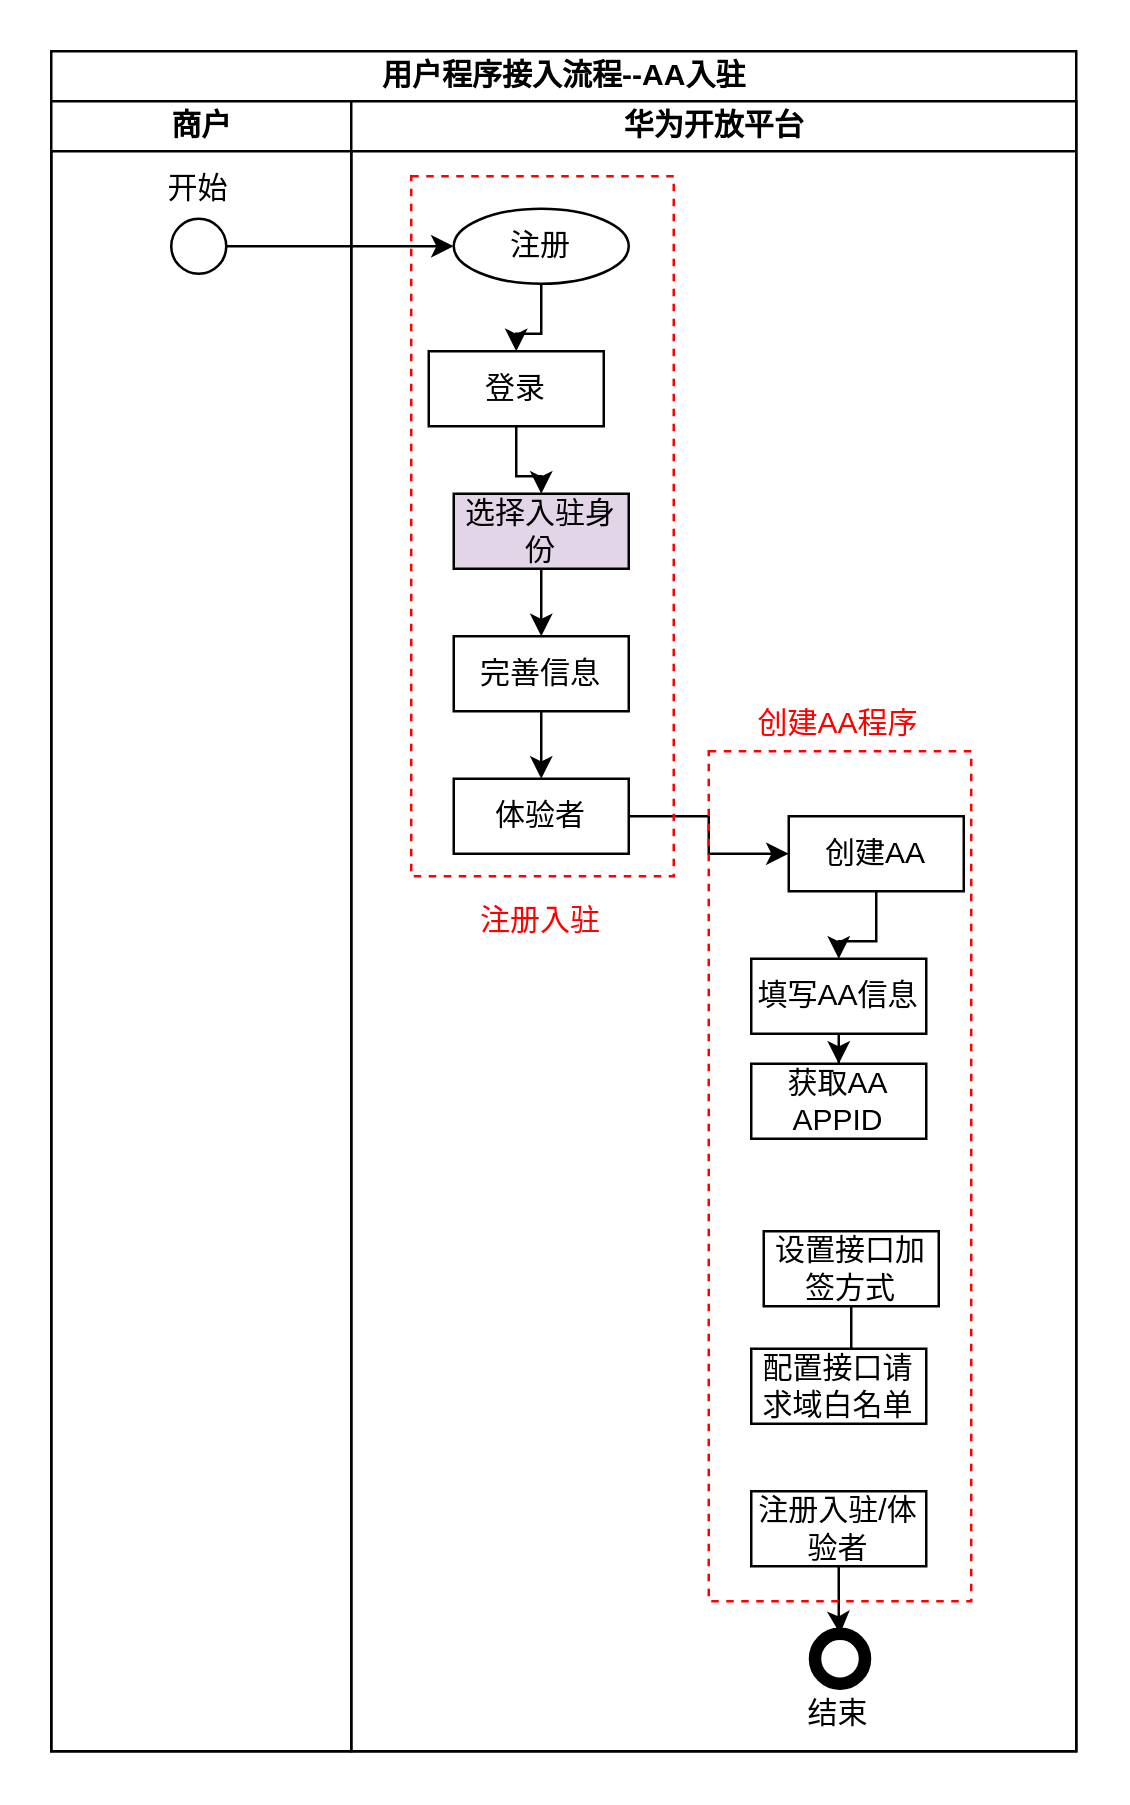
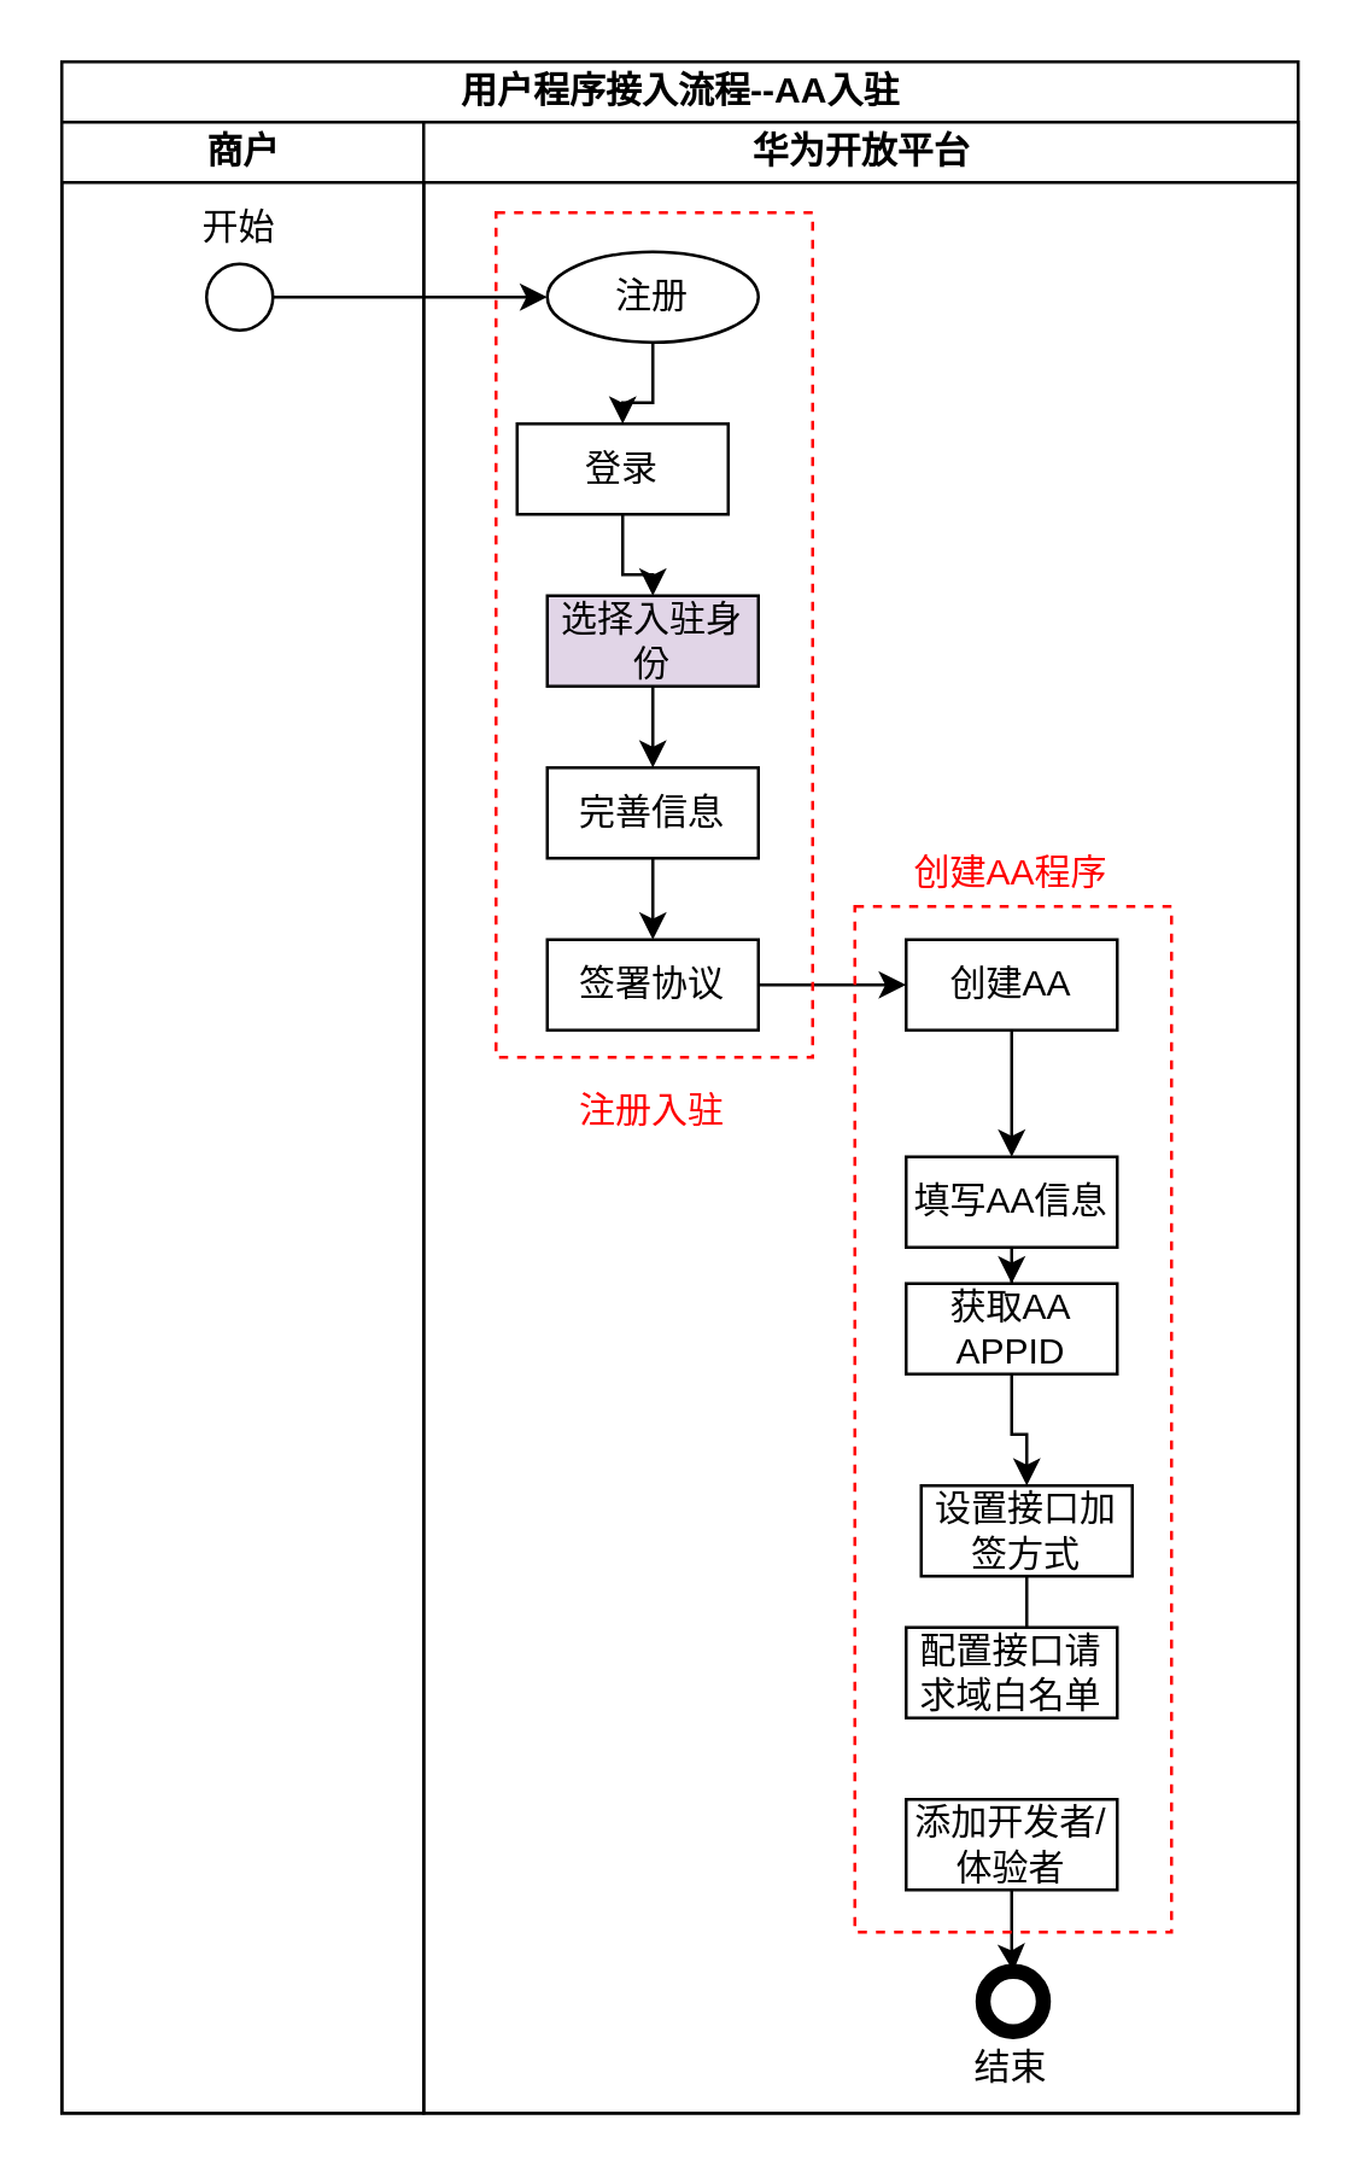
- <mxCell id="15" value="体验者" style="rounded=0;whiteSpace=wrap;html=1;" parent="5" vertex="1"><mxGeometry x="41" y="271" width="70" height="30" as="geometry" /></mxCell>
+ <mxCell id="15" value="签署协议" style="rounded=0;whiteSpace=wrap;html=1;" parent="5" vertex="1"><mxGeometry x="41" y="271" width="70" height="30" as="geometry" /></mxCell>
- <mxCell id="17" value="创建AA" style="rounded=0;whiteSpace=wrap;html=1;" parent="5" vertex="1"><mxGeometry x="175" y="286" width="70" height="30" as="geometry" /></mxCell>
+ <mxCell id="17" value="创建AA" style="rounded=0;whiteSpace=wrap;html=1;" parent="5" vertex="1"><mxGeometry x="160" y="271" width="70" height="30" as="geometry" /></mxCell>
+ <mxCell id="20" style="edgeStyle=orthogonalEdgeStyle;rounded=0;orthogonalLoop=1;jettySize=auto;html=1;" parent="5" source="21" target="23" edge="1"><mxGeometry relative="1" as="geometry" /></mxCell>
- <mxCell id="26" value="注册入驻/体验者" style="rounded=0;whiteSpace=wrap;html=1;" parent="5" vertex="1"><mxGeometry x="160" y="556" width="70" height="30" as="geometry" /></mxCell>
+ <mxCell id="26" value="添加开发者/体验者" style="rounded=0;whiteSpace=wrap;html=1;" parent="5" vertex="1"><mxGeometry x="160" y="556" width="70" height="30" as="geometry" /></mxCell>
